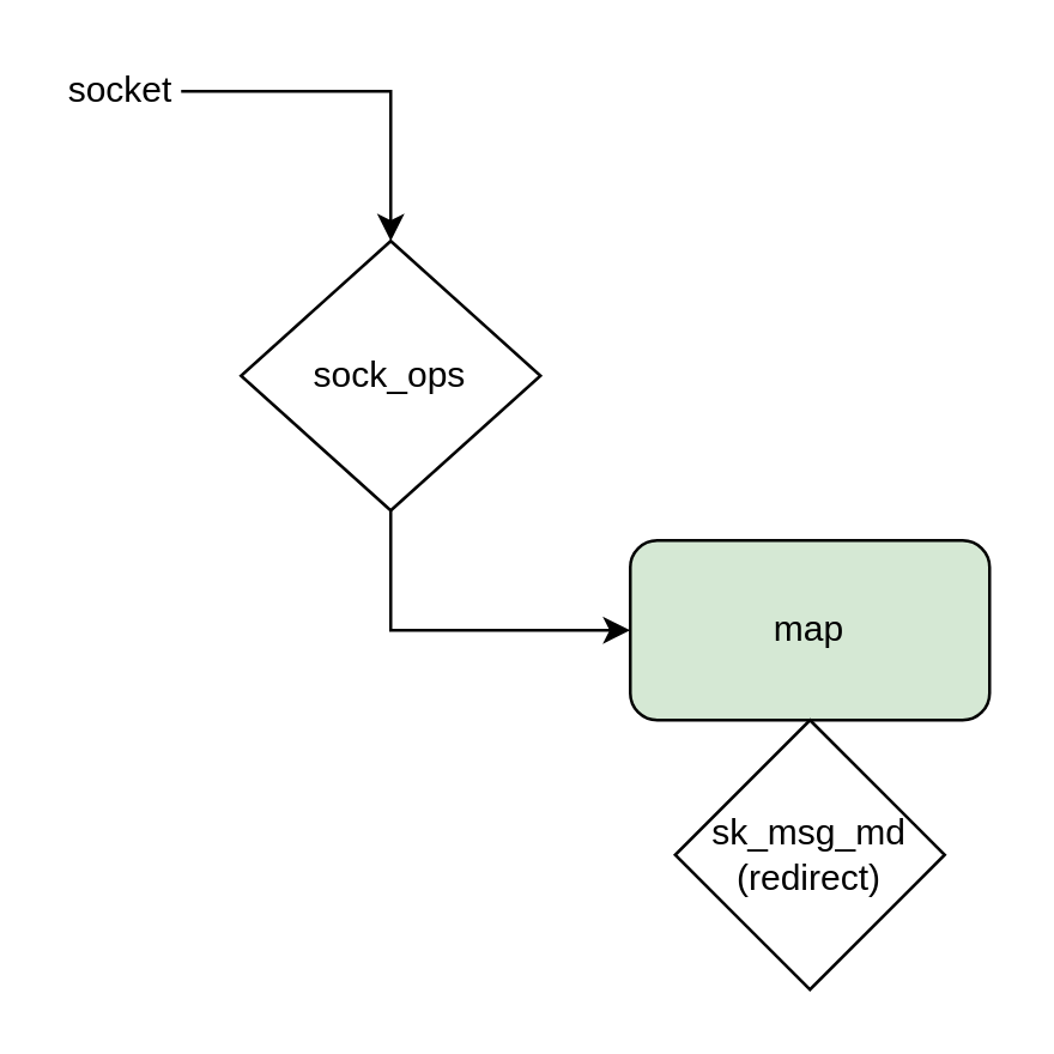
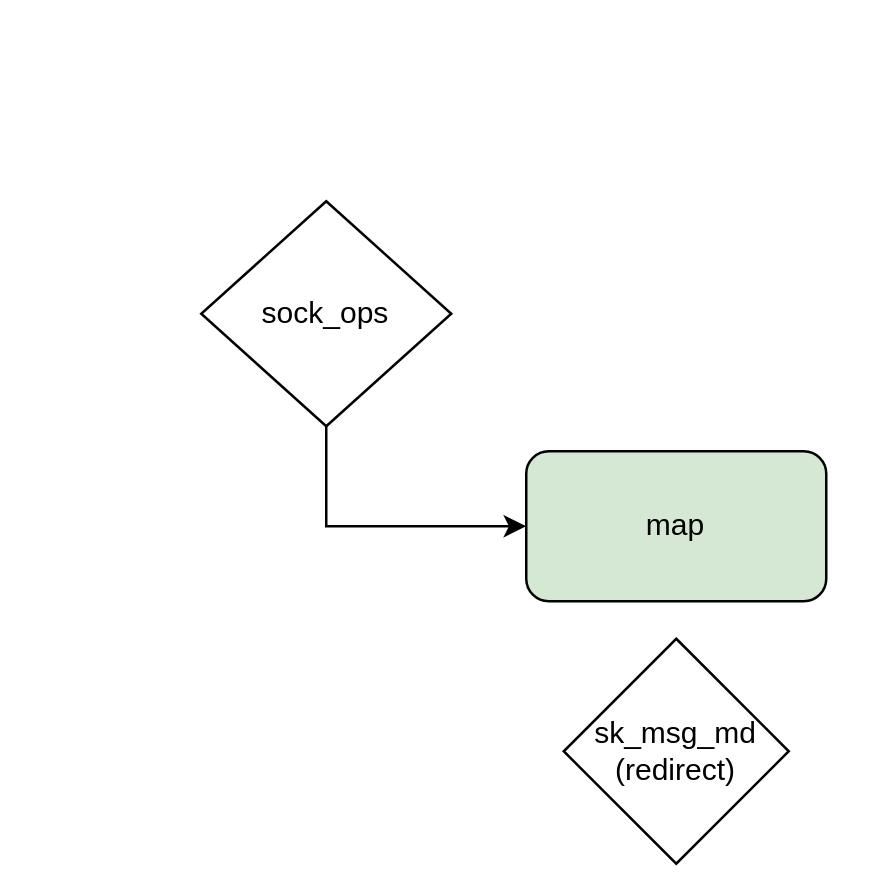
- <mxCell id="7" value="socket" style="text;html=1;strokeColor=none;fillColor=none;align=center;verticalAlign=middle;whiteSpace=wrap;rounded=0;" vertex="1" parent="1"><mxGeometry x="20" y="20" width="40" height="20" as="geometry" /></mxCell>
- <mxCell id="6" style="edgeStyle=orthogonalEdgeStyle;rounded=0;orthogonalLoop=1;jettySize=auto;html=1;entryX=0.5;entryY=0;entryDx=0;entryDy=0;" edge="1" parent="1" source="7" target="4"><mxGeometry relative="1" as="geometry" /></mxCell>
- <mxCell id="5" value="sk_msg_md&lt;br&gt;(redirect)" style="rhombus;whiteSpace=wrap;html=1;" vertex="1" parent="1"><mxGeometry x="225" y="240" width="90" height="90" as="geometry" /></mxCell>
+ <mxCell id="5" value="sk_msg_md&lt;br&gt;(redirect)" style="rhombus;whiteSpace=wrap;html=1;" vertex="1" parent="1"><mxGeometry x="225" y="255" width="90" height="90" as="geometry" /></mxCell>
